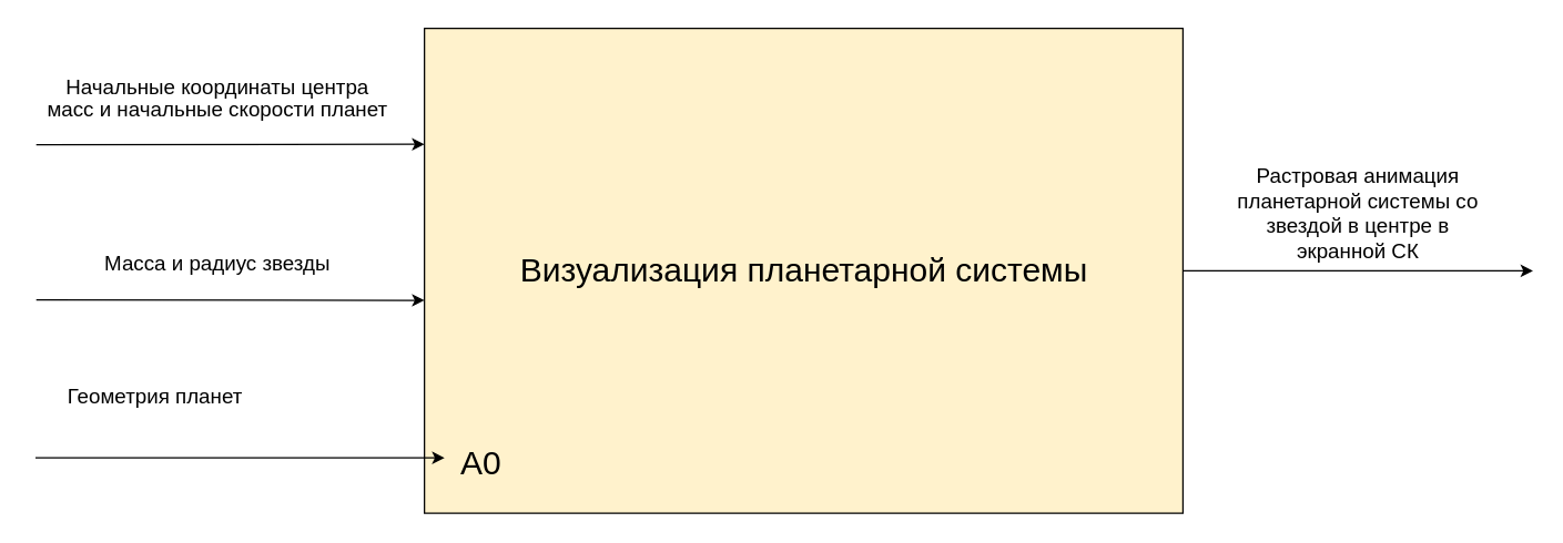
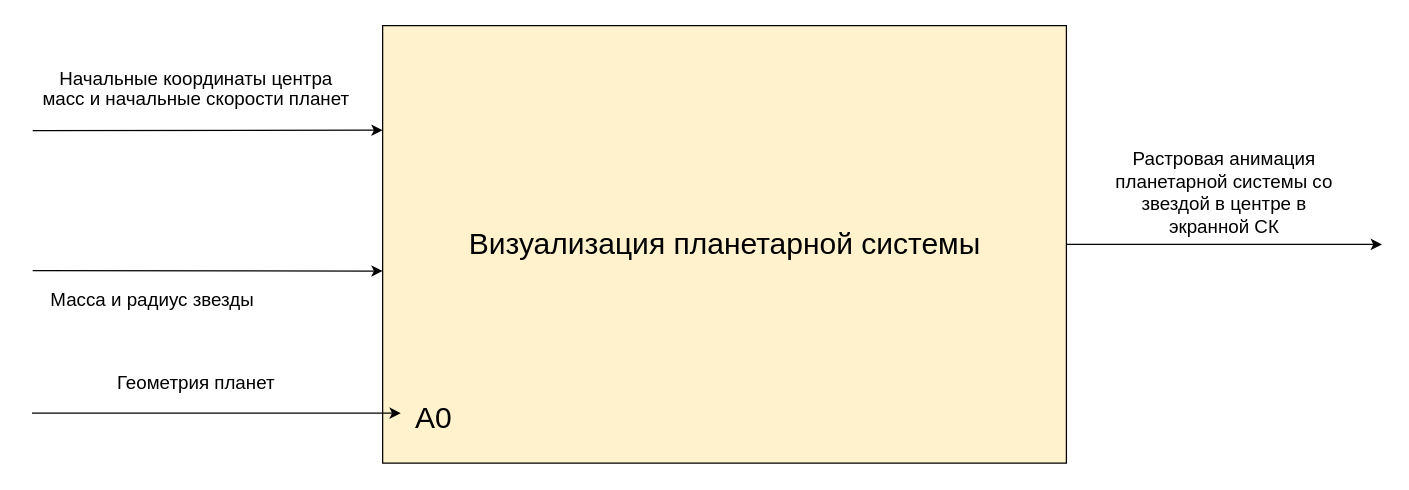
- <mxCell id="5" value="&lt;font style=&quot;font-size: 15px;&quot;&gt;Масса и радиус звезды&lt;/font&gt;" style="text;html=1;align=center;verticalAlign=middle;resizable=0;points=[];autosize=1;strokeColor=none;fillColor=none;fontSize=10;" parent="1" vertex="1"><mxGeometry x="60.548" y="174" width="190" height="30" as="geometry" /></mxCell>
+ <mxCell id="5" value="&lt;font style=&quot;font-size: 15px;&quot;&gt;Масса и радиус звезды&lt;/font&gt;" style="text;html=1;align=center;verticalAlign=middle;resizable=0;points=[];autosize=1;strokeColor=none;fillColor=none;fontSize=10;" parent="1" vertex="1"><mxGeometry x="25.548" y="224" width="190" height="30" as="geometry" /></mxCell>
- <mxCell id="11" value="&lt;font style=&quot;font-size: 15px;&quot;&gt;Геометрия планет&lt;/font&gt;" style="text;html=1;align=center;verticalAlign=middle;resizable=0;points=[];autosize=1;strokeColor=none;fillColor=none;fontSize=10;" vertex="1" parent="1"><mxGeometry x="35.548" y="270" width="150" height="30" as="geometry" /></mxCell>
+ <mxCell id="11" value="&lt;font style=&quot;font-size: 15px;&quot;&gt;Геометрия планет&lt;/font&gt;" style="text;html=1;align=center;verticalAlign=middle;resizable=0;points=[];autosize=1;strokeColor=none;fillColor=none;fontSize=10;" vertex="1" parent="1"><mxGeometry x="80.548" y="290" width="150" height="30" as="geometry" /></mxCell>
